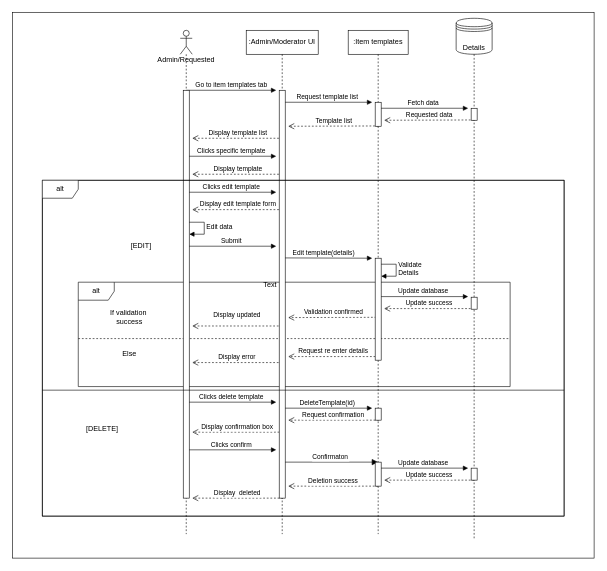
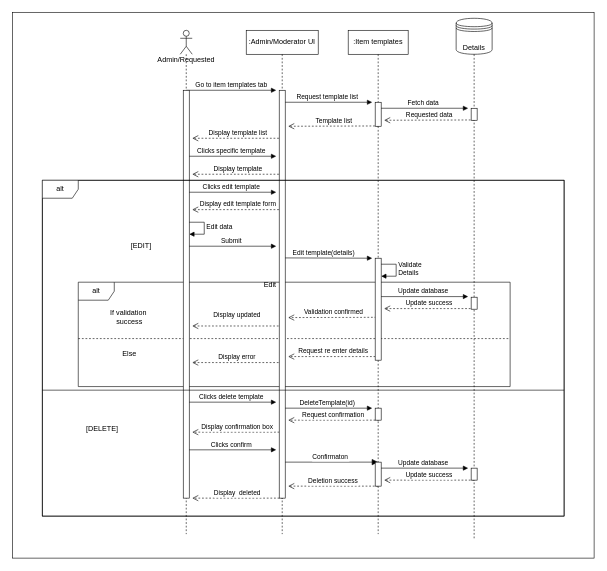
- <mxCell id="55" value="Text" style="text;html=1;strokeColor=none;fillColor=none;align=center;verticalAlign=middle;whiteSpace=wrap;rounded=0;" vertex="1" parent="1"><mxGeometry x="420" y="460" width="60" height="30" as="geometry" /></mxCell>
+ <mxCell id="55" value="Edit" style="text;html=1;strokeColor=none;fillColor=none;align=center;verticalAlign=middle;whiteSpace=wrap;rounded=0;" vertex="1" parent="1"><mxGeometry x="420" y="460" width="60" height="30" as="geometry" /></mxCell>
